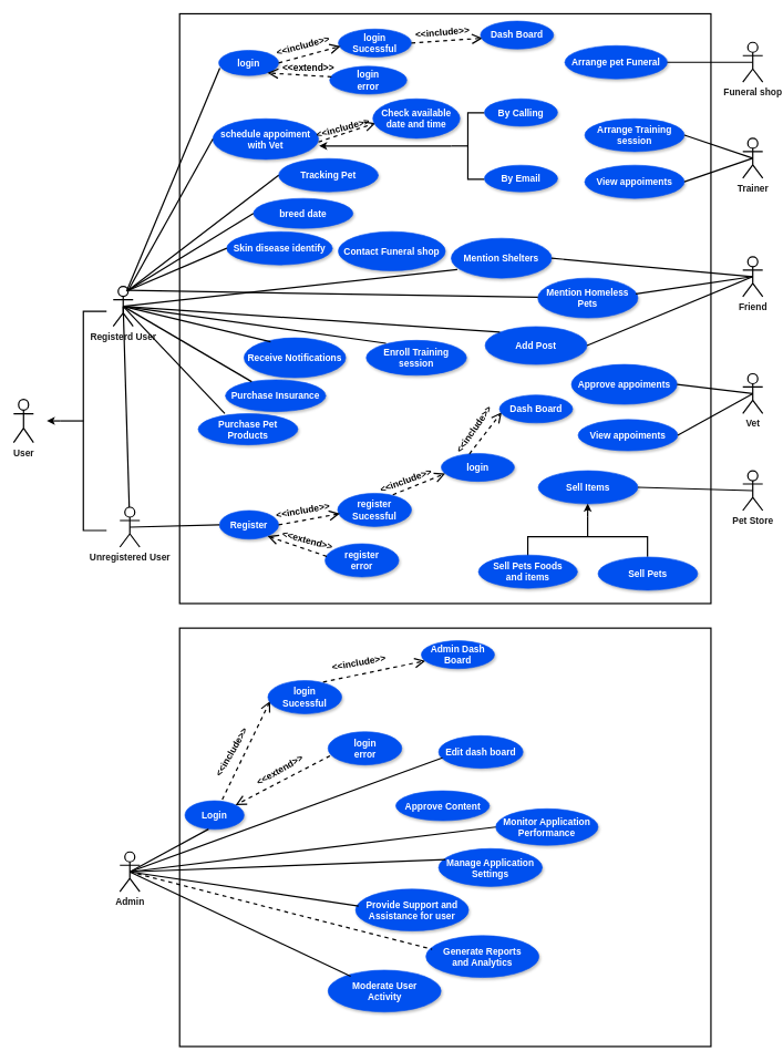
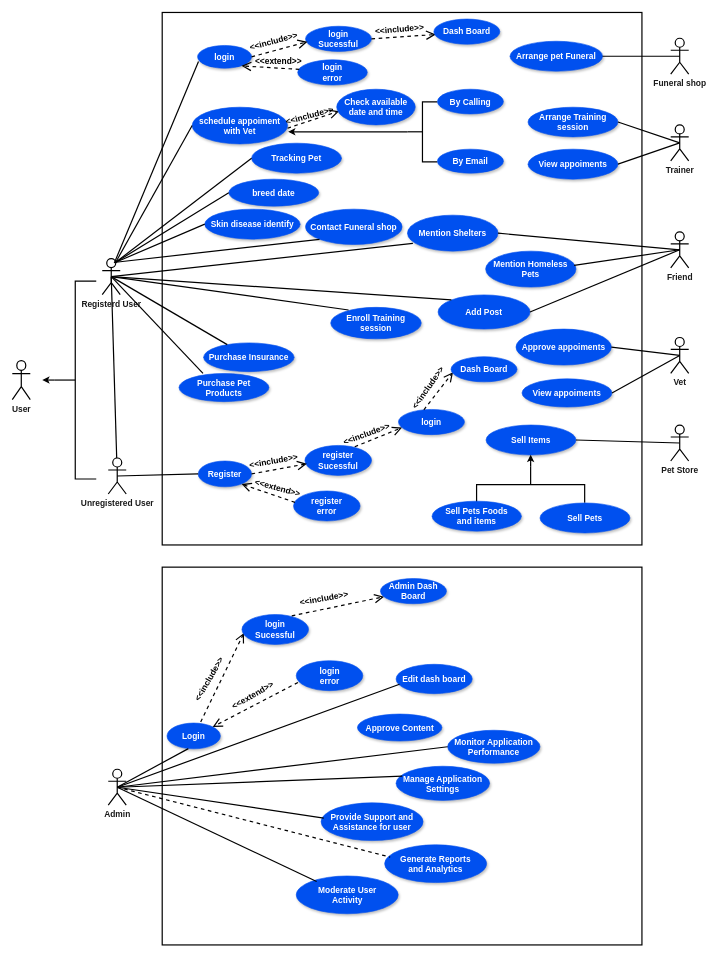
- <mxCell id="62" value="" style="endArrow=none;html=1;rounded=0;exitX=0.75;exitY=0.1;exitDx=0;exitDy=0;exitPerimeter=0;strokeColor=#000000;strokeWidth=2;" parent="1" source="4" target="31" edge="1"><mxGeometry width="50" height="50" relative="1" as="geometry"><mxPoint x="310" y="498" as="sourcePoint" /><mxPoint x="360" y="448" as="targetPoint" /></mxGeometry></mxCell>
+ <mxCell id="62" value="" style="endArrow=none;html=1;rounded=0;entryX=0;entryY=1;entryDx=0;entryDy=0;exitX=0.75;exitY=0.1;exitDx=0;exitDy=0;exitPerimeter=0;strokeColor=#000000;strokeWidth=2;" parent="1" source="4" target="46" edge="1"><mxGeometry width="50" height="50" relative="1" as="geometry"><mxPoint x="310" y="498" as="sourcePoint" /><mxPoint x="360" y="448" as="targetPoint" /></mxGeometry></mxCell>
- <mxCell id="67" value="" style="endArrow=none;html=1;rounded=0;exitX=0.5;exitY=0.5;exitDx=0;exitDy=0;exitPerimeter=0;entryX=0.261;entryY=0.1;entryDx=0;entryDy=0;entryPerimeter=0;strokeColor=#000000;strokeWidth=2;" parent="1" source="4" target="30" edge="1"><mxGeometry width="50" height="50" relative="1" as="geometry"><mxPoint x="250" y="568" as="sourcePoint" /><mxPoint x="300" y="518" as="targetPoint" /></mxGeometry></mxCell>
- <mxCell id="30" value="Receive Notifications" style="ellipse;whiteSpace=wrap;html=1;fillColor=#0050ef;fontColor=#ffffff;strokeColor=#0050ef;fontSize=14;fontStyle=1;strokeWidth=1;shadow=1;" parent="1" vertex="1"><mxGeometry x="367" y="508" width="153" height="60" as="geometry" /></mxCell>
